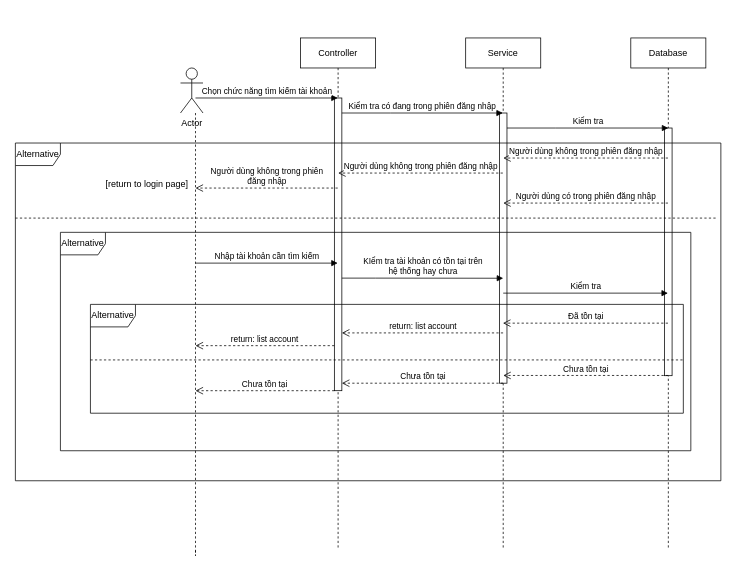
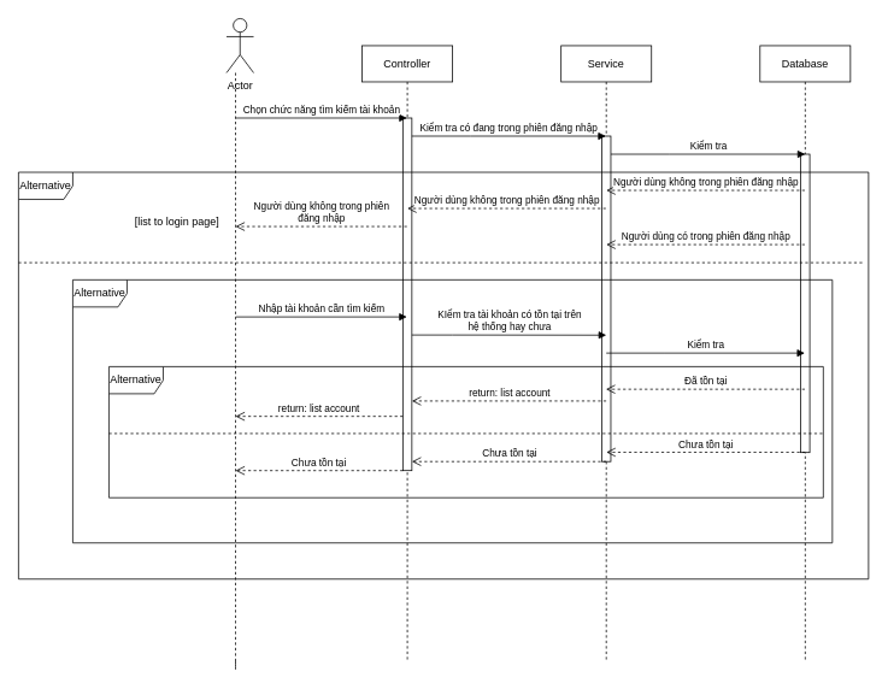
- <mxCell id="5" value="Actor" style="shape=umlActor;verticalLabelPosition=bottom;verticalAlign=top;html=1;" parent="1" vertex="1"><mxGeometry x="240" y="90" width="30" height="60" as="geometry" /></mxCell>
+ <mxCell id="5" value="Actor" style="shape=umlActor;verticalLabelPosition=bottom;verticalAlign=top;html=1;" parent="1" vertex="1"><mxGeometry x="250" y="20" width="30" height="60" as="geometry" /></mxCell>
- <mxCell id="17" value="[return to login page]" style="text;html=1;align=center;verticalAlign=middle;resizable=0;points=[];autosize=1;strokeColor=none;fillColor=none;" parent="1" vertex="1"><mxGeometry x="130" y="230" width="130" height="30" as="geometry" /></mxCell>
+ <mxCell id="17" value="[list to login page]" style="text;html=1;align=center;verticalAlign=middle;resizable=0;points=[];autosize=1;strokeColor=none;fillColor=none;" parent="1" vertex="1"><mxGeometry x="130" y="230" width="130" height="30" as="geometry" /></mxCell>
